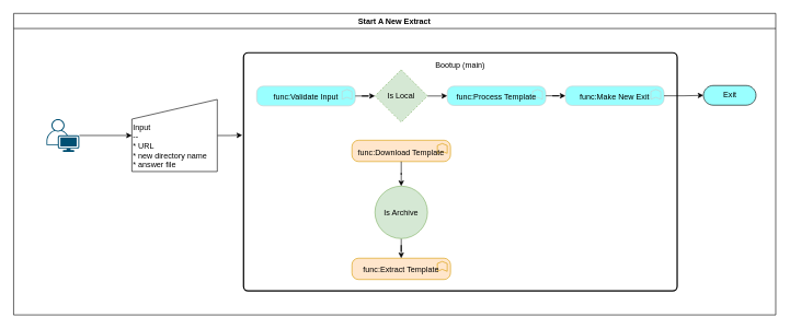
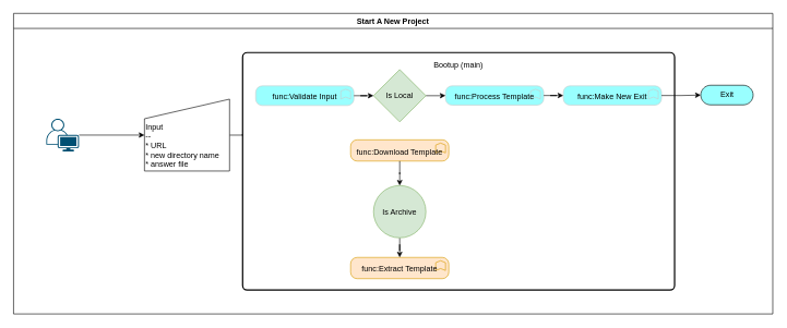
- <mxCell id="2" value="Start A New Extract" style="swimlane;" parent="1" vertex="1"><mxGeometry x="20" y="20" width="1160" height="460" as="geometry" /></mxCell>
+ <mxCell id="2" value="Start A New Project" style="swimlane;" parent="1" vertex="1"><mxGeometry x="20" y="20" width="1160" height="460" as="geometry" /></mxCell>
- <mxCell id="14" value="Is Local" style="rhombus;whiteSpace=wrap;html=1;align=center;fillColor=#d5e8d4;strokeColor=#82b366;dashed=1;" vertex="1" parent="7"><mxGeometry x="200" y="26" width="80" height="80" as="geometry" /></mxCell>
+ <mxCell id="14" value="Is Local" style="rhombus;whiteSpace=wrap;html=1;align=center;fillColor=#d5e8d4;strokeColor=#82b366;" vertex="1" parent="7"><mxGeometry x="200" y="26" width="80" height="80" as="geometry" /></mxCell>
- <mxCell id="6" value="&lt;span style=&quot;&quot;&gt;Input&lt;/span&gt;&lt;br style=&quot;&quot;&gt;&lt;span style=&quot;&quot;&gt;--&lt;/span&gt;&lt;br style=&quot;&quot;&gt;&lt;span style=&quot;&quot;&gt;* URL&lt;/span&gt;&lt;br style=&quot;&quot;&gt;&lt;span style=&quot;&quot;&gt;* new directory name&lt;/span&gt;&lt;br style=&quot;&quot;&gt;&lt;span style=&quot;&quot;&gt;* answer file&lt;/span&gt;" style="shape=manualInput;whiteSpace=wrap;html=1;align=left;verticalAlign=bottom;" vertex="1" parent="2"><mxGeometry x="180" y="131.25" width="130" height="110" as="geometry" /></mxCell>
+ <mxCell id="6" value="&lt;span style=&quot;&quot;&gt;Input&lt;/span&gt;&lt;br style=&quot;&quot;&gt;&lt;span style=&quot;&quot;&gt;--&lt;/span&gt;&lt;br style=&quot;&quot;&gt;&lt;span style=&quot;&quot;&gt;* URL&lt;/span&gt;&lt;br style=&quot;&quot;&gt;&lt;span style=&quot;&quot;&gt;* new directory name&lt;/span&gt;&lt;br style=&quot;&quot;&gt;&lt;span style=&quot;&quot;&gt;* answer file&lt;/span&gt;" style="shape=manualInput;whiteSpace=wrap;html=1;align=left;verticalAlign=bottom;" vertex="1" parent="2"><mxGeometry x="200" y="131.25" width="130" height="110" as="geometry" /></mxCell>
